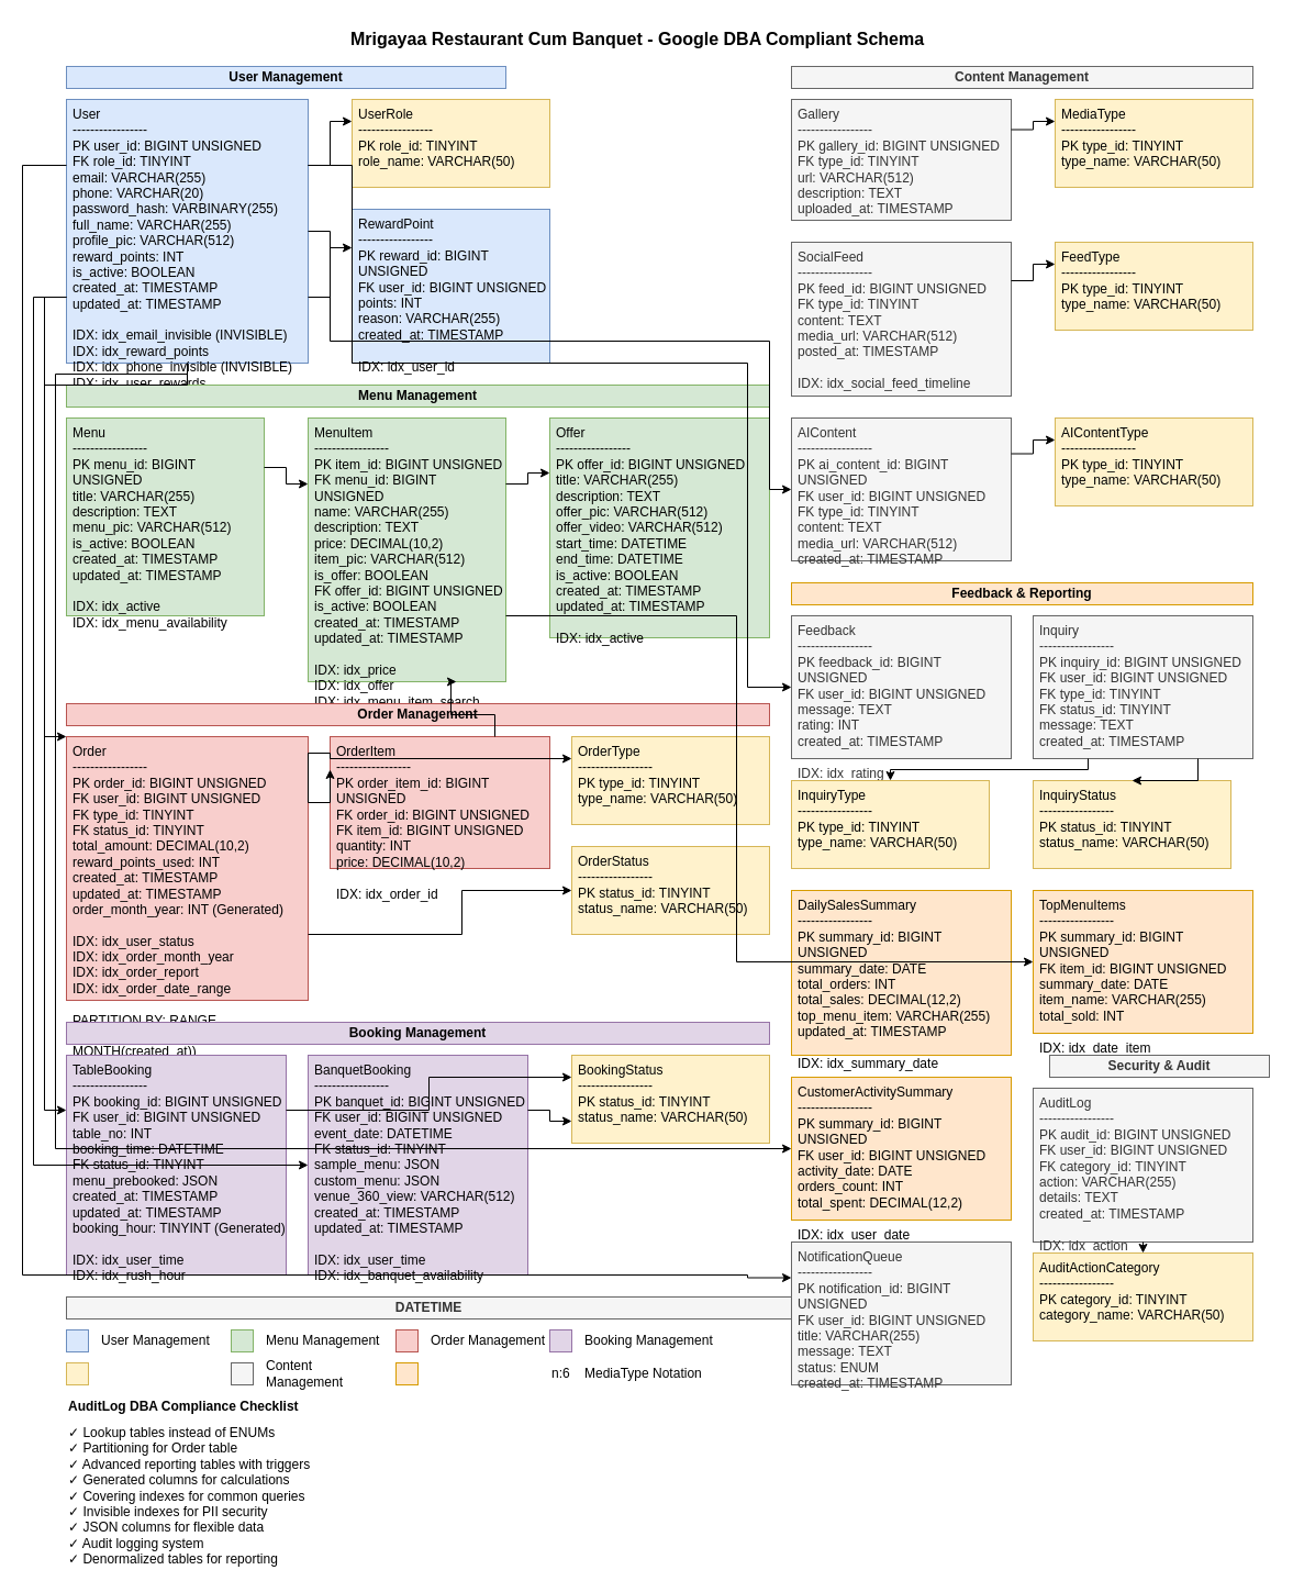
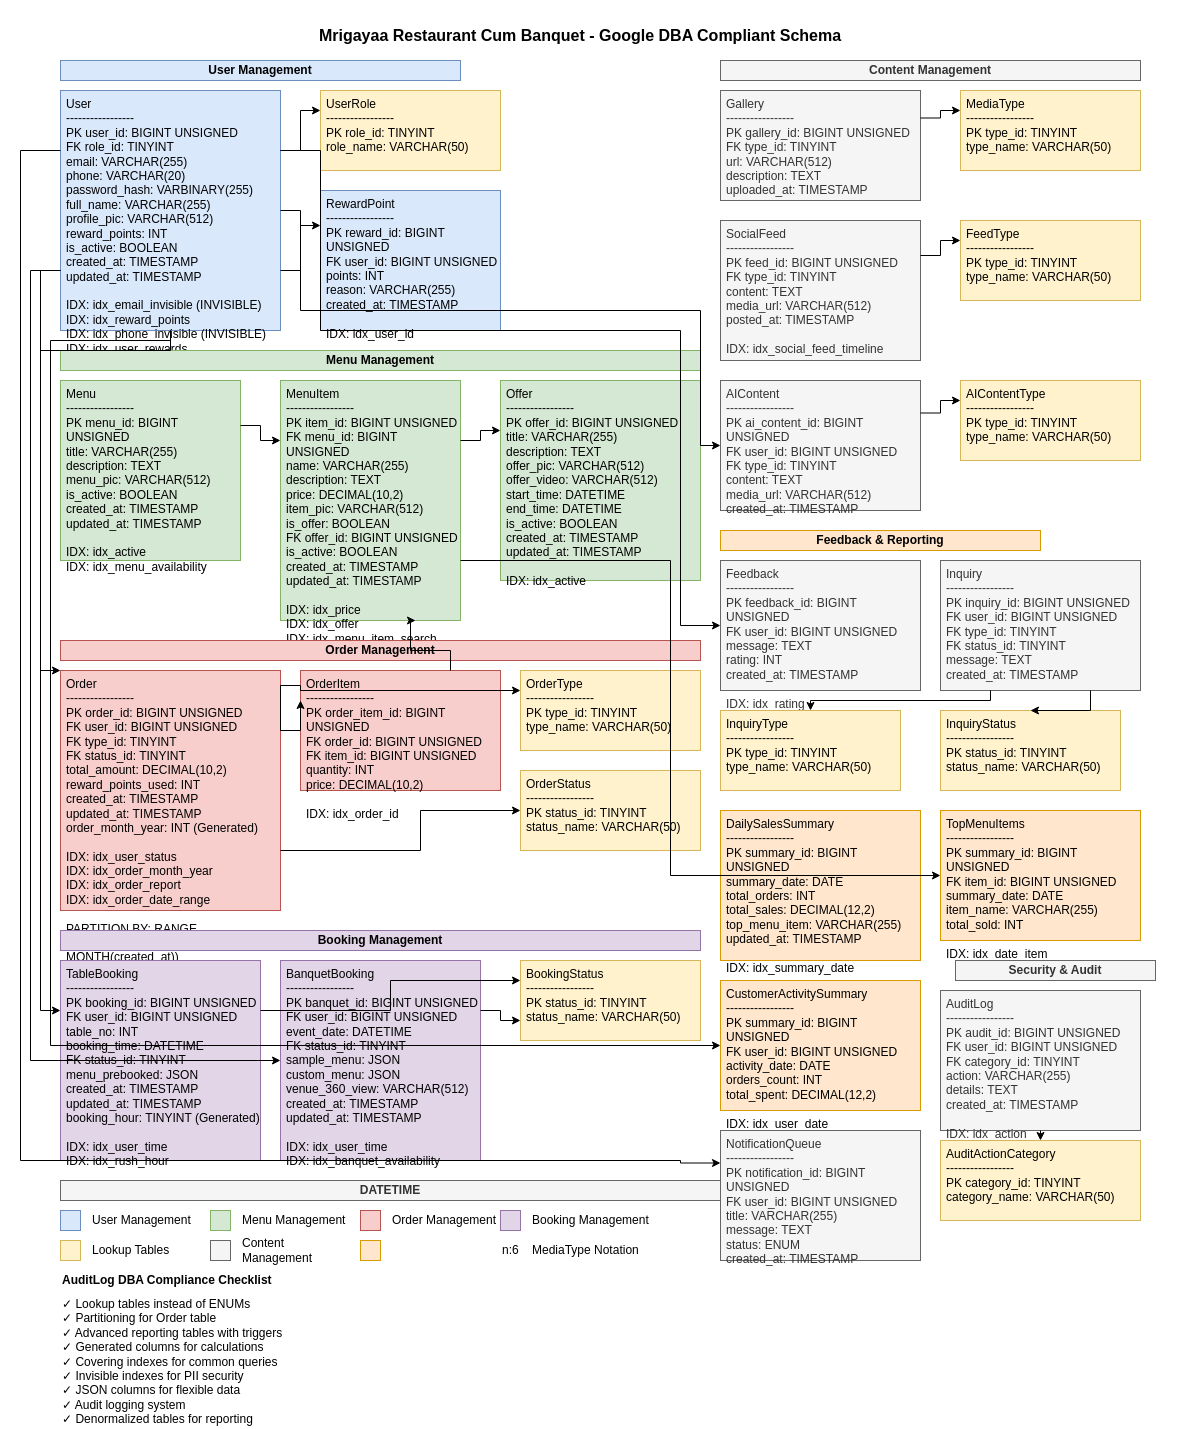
- <mxCell id="27" value="Feedback &amp; Reporting" style="text;html=1;strokeColor=#d79b00;fillColor=#ffe6cc;align=center;verticalAlign=middle;whiteSpace=wrap;rounded=0;fontSize=12;fontStyle=1" parent="1" vertex="1"><mxGeometry x="720" y="530" width="420" height="20" as="geometry" /></mxCell>
+ <mxCell id="27" value="Feedback &amp; Reporting" style="text;html=1;strokeColor=#d79b00;fillColor=#ffe6cc;align=center;verticalAlign=middle;whiteSpace=wrap;rounded=0;fontSize=12;fontStyle=1" parent="1" vertex="1"><mxGeometry x="720" y="530" width="320" height="20" as="geometry" /></mxCell>
+ <mxCell id="73" value="Lookup Tables" style="text;html=1;strokeColor=none;fillColor=none;align=left;verticalAlign=middle;whiteSpace=wrap;rounded=0;" parent="1" vertex="1"><mxGeometry x="90" y="1240" width="110" height="20" as="geometry" /></mxCell>
